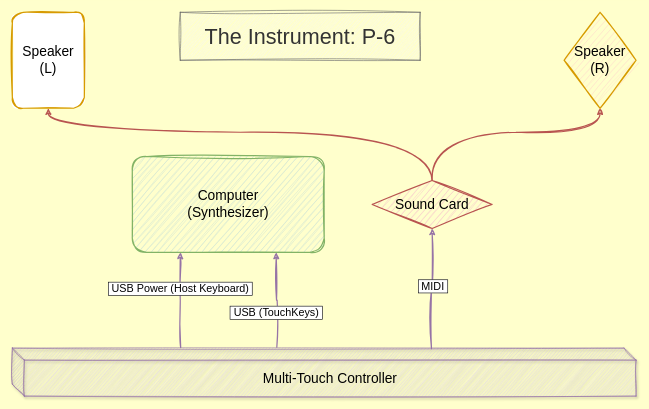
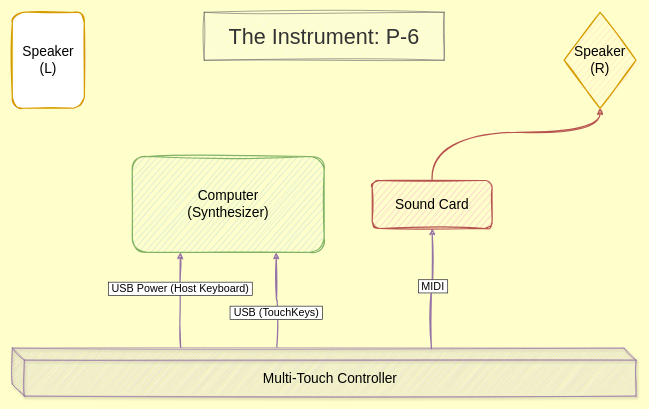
- <mxCell id="15" value="&lt;font style=&quot;font-size: 36px;&quot;&gt;The Instrument: P-6&lt;/font&gt;" style="text;html=1;align=center;verticalAlign=middle;whiteSpace=wrap;rounded=0;sketch=1;curveFitting=1;jiggle=2;shadow=0;fillColor=#f5f5f5;strokeColor=#666666;fontColor=#333333;" vertex="1" parent="1"><mxGeometry x="300" y="20" width="400" height="80" as="geometry" /></mxCell>
+ <mxCell id="15" value="&lt;font style=&quot;font-size: 36px;&quot;&gt;The Instrument: P-6&lt;/font&gt;" style="text;html=1;align=center;verticalAlign=middle;whiteSpace=wrap;rounded=0;sketch=1;curveFitting=1;jiggle=2;shadow=0;fillColor=#f5f5f5;strokeColor=#666666;fontColor=#333333;" vertex="1" parent="1"><mxGeometry x="340" y="20" width="400" height="80" as="geometry" /></mxCell>
- <mxCell id="8" style="edgeStyle=orthogonalEdgeStyle;orthogonalLoop=1;jettySize=auto;html=1;sketch=1;curveFitting=1;jiggle=2;curved=1;strokeWidth=2;fillColor=#f8cecc;strokeColor=#b85450;" edge="1" parent="1" source="10" target="13"><mxGeometry relative="1" as="geometry"><Array as="points"><mxPoint x="720" y="220" /><mxPoint x="80" y="220" /></Array></mxGeometry></mxCell>
- <mxCell id="10" value="Sound Card" style="rhombus;whiteSpace=wrap;html=1;fillColor=#f8cecc;strokeColor=#b85450;fontStyle=0;fontSize=23;strokeWidth=2;sketch=1;curveFitting=1;jiggle=2;glass=0;shadow=0;" vertex="1" parent="1"><mxGeometry x="620" y="300.48" width="200" height="80" as="geometry" /></mxCell>
+ <mxCell id="10" value="Sound Card" style="rounded=1;whiteSpace=wrap;html=1;fillColor=#f8cecc;strokeColor=#b85450;fontStyle=0;fontSize=23;strokeWidth=2;sketch=1;curveFitting=1;jiggle=2;glass=0;shadow=0;" vertex="1" parent="1"><mxGeometry x="620" y="300.48" width="200" height="80" as="geometry" /></mxCell>
